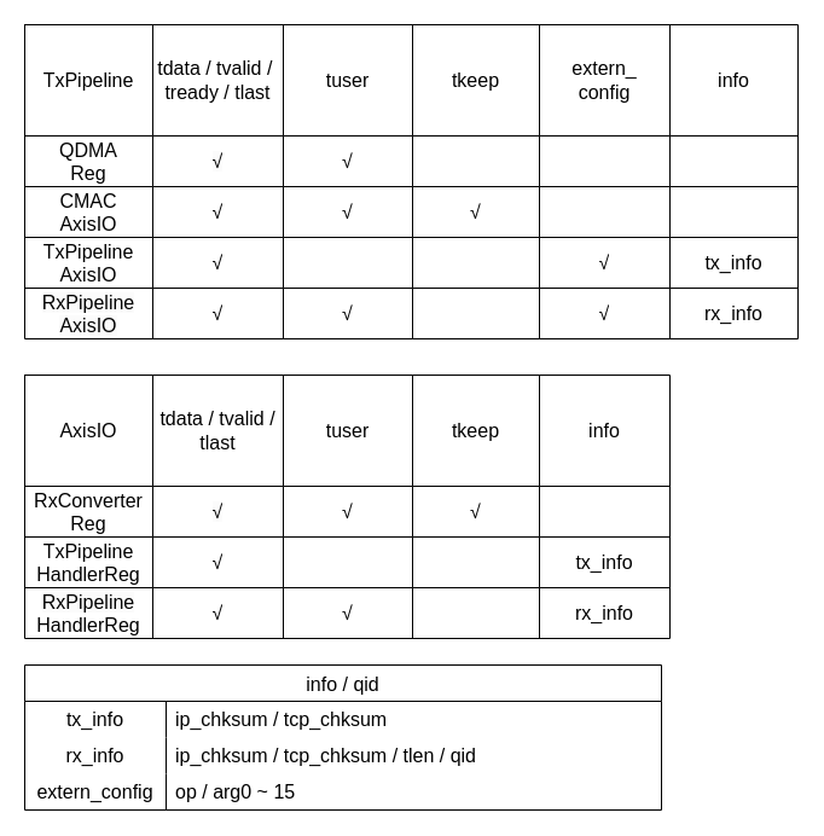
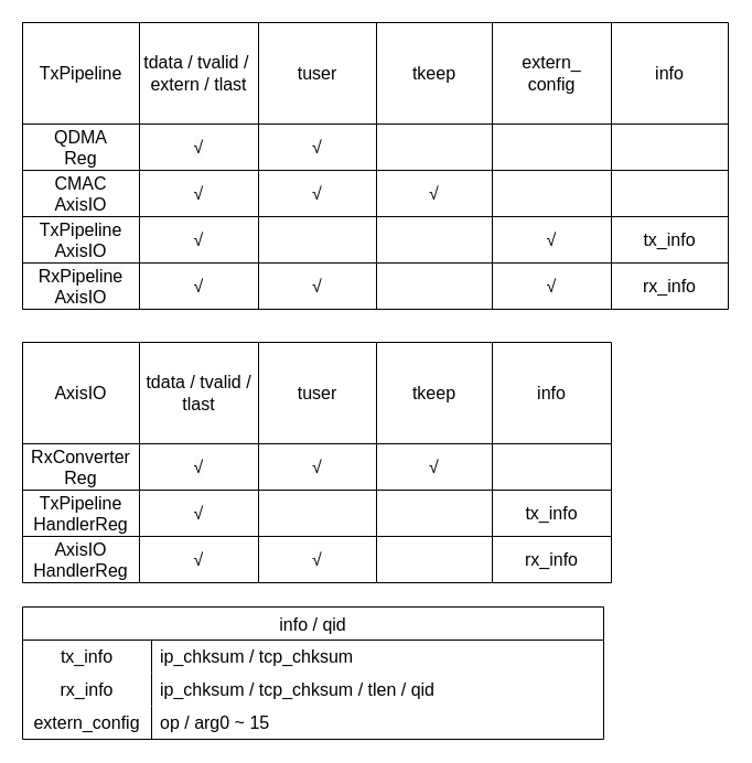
- <mxCell id="5" value="tdata / tvalid /&amp;nbsp;&lt;br&gt;tready / tlast" style="shape=partialRectangle;html=1;whiteSpace=wrap;connectable=0;strokeColor=inherit;overflow=hidden;fillColor=none;top=0;left=0;bottom=0;right=0;pointerEvents=1;fontSize=16;" parent="3" vertex="1"><mxGeometry x="106" width="108" height="92" as="geometry"><mxRectangle width="108" height="92" as="alternateBounds" /></mxGeometry></mxCell>
+ <mxCell id="5" value="tdata / tvalid /&amp;nbsp;&lt;br&gt;extern / tlast" style="shape=partialRectangle;html=1;whiteSpace=wrap;connectable=0;strokeColor=inherit;overflow=hidden;fillColor=none;top=0;left=0;bottom=0;right=0;pointerEvents=1;fontSize=16;" parent="3" vertex="1"><mxGeometry x="106" width="108" height="92" as="geometry"><mxRectangle width="108" height="92" as="alternateBounds" /></mxGeometry></mxCell>
- <mxCell id="58" value="&lt;span style=&quot;color: rgb(0, 0, 0); font-family: Helvetica; font-size: 16px; font-style: normal; font-variant-ligatures: normal; font-variant-caps: normal; font-weight: 400; letter-spacing: normal; orphans: 2; text-align: center; text-indent: 0px; text-transform: none; widows: 2; word-spacing: 0px; -webkit-text-stroke-width: 0px; background-color: rgb(251, 251, 251); text-decoration-thickness: initial; text-decoration-style: initial; text-decoration-color: initial; float: none; display: inline !important;&quot;&gt;RxPipeline&lt;/span&gt;&lt;br style=&quot;border-color: var(--border-color); color: rgb(0, 0, 0); font-family: Helvetica; font-size: 16px; font-style: normal; font-variant-ligatures: normal; font-variant-caps: normal; font-weight: 400; letter-spacing: normal; orphans: 2; text-align: center; text-indent: 0px; text-transform: none; widows: 2; word-spacing: 0px; -webkit-text-stroke-width: 0px; background-color: rgb(251, 251, 251); text-decoration-thickness: initial; text-decoration-style: initial; text-decoration-color: initial;&quot;&gt;HandlerReg" style="shape=partialRectangle;html=1;whiteSpace=wrap;connectable=0;strokeColor=inherit;overflow=hidden;fillColor=none;top=0;left=0;bottom=0;right=0;pointerEvents=1;fontSize=16;" parent="57" vertex="1"><mxGeometry width="106" height="42" as="geometry"><mxRectangle width="106" height="42" as="alternateBounds" /></mxGeometry></mxCell>
+ <mxCell id="58" value="&lt;span style=&quot;color: rgb(0, 0, 0); font-family: Helvetica; font-size: 16px; font-style: normal; font-variant-ligatures: normal; font-variant-caps: normal; font-weight: 400; letter-spacing: normal; orphans: 2; text-align: center; text-indent: 0px; text-transform: none; widows: 2; word-spacing: 0px; -webkit-text-stroke-width: 0px; background-color: rgb(251, 251, 251); text-decoration-thickness: initial; text-decoration-style: initial; text-decoration-color: initial; float: none; display: inline !important;&quot;&gt;AxisIO&lt;/span&gt;&lt;br style=&quot;border-color: var(--border-color); color: rgb(0, 0, 0); font-family: Helvetica; font-size: 16px; font-style: normal; font-variant-ligatures: normal; font-variant-caps: normal; font-weight: 400; letter-spacing: normal; orphans: 2; text-align: center; text-indent: 0px; text-transform: none; widows: 2; word-spacing: 0px; -webkit-text-stroke-width: 0px; background-color: rgb(251, 251, 251); text-decoration-thickness: initial; text-decoration-style: initial; text-decoration-color: initial;&quot;&gt;HandlerReg" style="shape=partialRectangle;html=1;whiteSpace=wrap;connectable=0;strokeColor=inherit;overflow=hidden;fillColor=none;top=0;left=0;bottom=0;right=0;pointerEvents=1;fontSize=16;" parent="57" vertex="1"><mxGeometry width="106" height="42" as="geometry"><mxRectangle width="106" height="42" as="alternateBounds" /></mxGeometry></mxCell>
